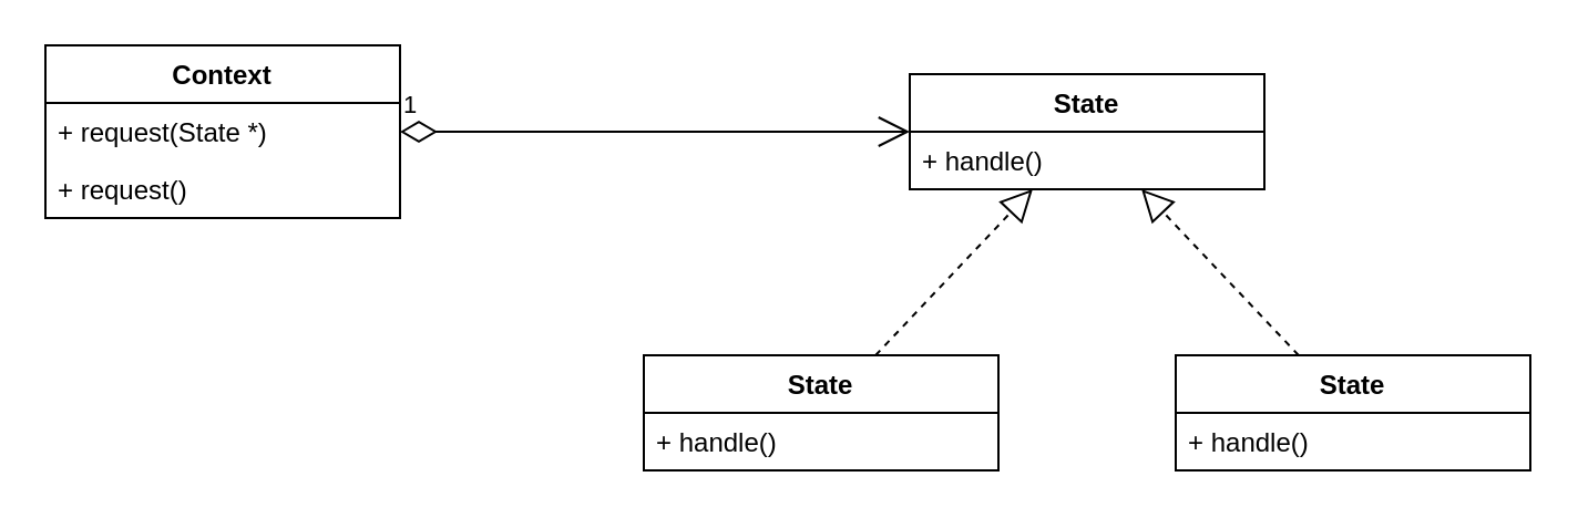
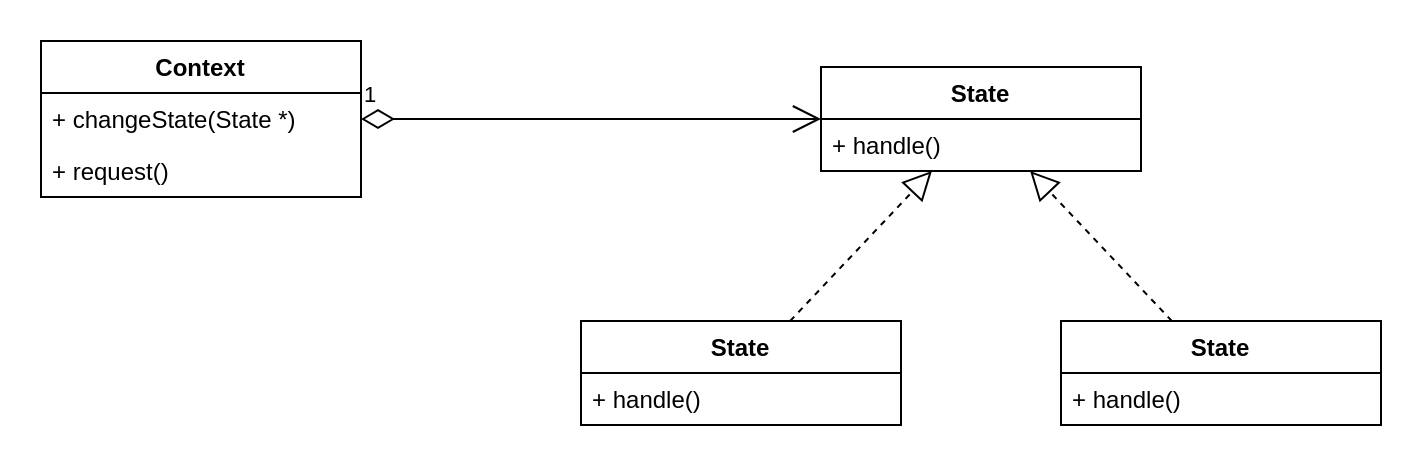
- <mxCell id="3" value="+ request(State *)" style="text;strokeColor=none;fillColor=none;align=left;verticalAlign=top;spacingLeft=4;spacingRight=4;overflow=hidden;rotatable=0;points=[[0,0.5],[1,0.5]];portConstraint=eastwest;whiteSpace=wrap;html=1;" vertex="1" parent="2"><mxGeometry y="26" width="160" height="26" as="geometry" /></mxCell>
+ <mxCell id="3" value="+ changeState(State *)" style="text;strokeColor=none;fillColor=none;align=left;verticalAlign=top;spacingLeft=4;spacingRight=4;overflow=hidden;rotatable=0;points=[[0,0.5],[1,0.5]];portConstraint=eastwest;whiteSpace=wrap;html=1;" vertex="1" parent="2"><mxGeometry y="26" width="160" height="26" as="geometry" /></mxCell>
